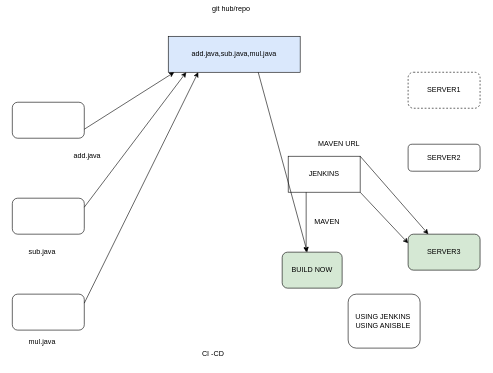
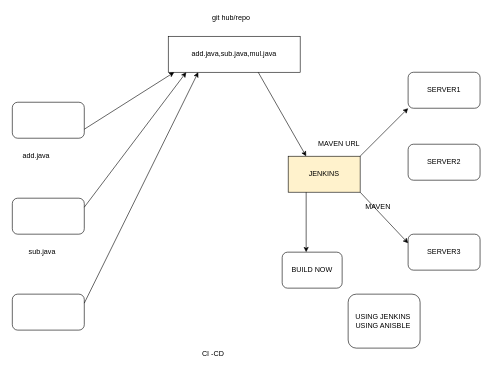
- <mxCell id="21" value="git hub/repo" style="text;html=1;strokeColor=none;fillColor=none;align=center;verticalAlign=middle;whiteSpace=wrap;rounded=0;" vertex="1" parent="1"><mxGeometry x="350" y="5" width="70" height="20" as="geometry" /></mxCell>
+ <mxCell id="21" value="git hub/repo" style="text;html=1;strokeColor=none;fillColor=none;align=center;verticalAlign=middle;whiteSpace=wrap;rounded=0;" vertex="1" parent="1"><mxGeometry x="350" y="20" width="70" height="20" as="geometry" /></mxCell>
- <mxCell id="5" value="add.java,sub.java,mul.java" style="rounded=0;whiteSpace=wrap;html=1;fillColor=#dae8fc;" vertex="1" parent="1"><mxGeometry x="280" y="60" width="220" height="60" as="geometry" /></mxCell>
+ <mxCell id="5" value="add.java,sub.java,mul.java" style="rounded=0;whiteSpace=wrap;html=1;" vertex="1" parent="1"><mxGeometry x="280" y="60" width="220" height="60" as="geometry" /></mxCell>
- <mxCell id="12" value="SERVER1" style="rounded=1;whiteSpace=wrap;html=1;dashed=1;" vertex="1" parent="1"><mxGeometry x="680" y="120" width="120" height="60" as="geometry" /></mxCell>
+ <mxCell id="12" value="SERVER1" style="rounded=1;whiteSpace=wrap;html=1;" vertex="1" parent="1"><mxGeometry x="680" y="120" width="120" height="60" as="geometry" /></mxCell>
- <mxCell id="18" value="add.java" style="text;html=1;strokeColor=none;fillColor=none;align=center;verticalAlign=middle;whiteSpace=wrap;rounded=0;" vertex="1" parent="1"><mxGeometry x="125" y="250" width="40" height="20" as="geometry" /></mxCell>
+ <mxCell id="18" value="add.java" style="text;html=1;strokeColor=none;fillColor=none;align=center;verticalAlign=middle;whiteSpace=wrap;rounded=0;" vertex="1" parent="1"><mxGeometry x="40" y="250" width="40" height="20" as="geometry" /></mxCell>
- <mxCell id="10" value="" style="endArrow=classic;html=1;exitX=0.682;exitY=1;exitDx=0;exitDy=0;exitPerimeter=0;" edge="1" parent="1" source="5" target="23"><mxGeometry width="50" height="50" relative="1" as="geometry"><mxPoint x="420" y="170" as="sourcePoint" /><mxPoint x="470" y="120" as="targetPoint" /></mxGeometry></mxCell>
+ <mxCell id="10" value="" style="endArrow=classic;html=1;exitX=0.682;exitY=1;exitDx=0;exitDy=0;exitPerimeter=0;entryX=0.25;entryY=0;entryDx=0;entryDy=0;" edge="1" parent="1" source="5" target="9"><mxGeometry width="50" height="50" relative="1" as="geometry"><mxPoint x="420" y="170" as="sourcePoint" /><mxPoint x="470" y="120" as="targetPoint" /></mxGeometry></mxCell>
- <mxCell id="13" value="SERVER2" style="rounded=1;whiteSpace=wrap;html=1;" vertex="1" parent="1"><mxGeometry x="680" y="240" width="120" height="45" as="geometry" /></mxCell>
+ <mxCell id="13" value="SERVER2" style="rounded=1;whiteSpace=wrap;html=1;" vertex="1" parent="1"><mxGeometry x="680" y="240" width="120" height="60" as="geometry" /></mxCell>
- <mxCell id="9" value="JENKINS" style="rounded=0;whiteSpace=wrap;html=1;" vertex="1" parent="1"><mxGeometry x="480" y="260" width="120" height="60" as="geometry" /></mxCell>
+ <mxCell id="9" value="JENKINS" style="rounded=0;whiteSpace=wrap;html=1;fillColor=#fff2cc;" vertex="1" parent="1"><mxGeometry x="480" y="260" width="120" height="60" as="geometry" /></mxCell>
- <mxCell id="16" value="" style="endArrow=classic;html=1;exitX=1;exitY=0;exitDx=0;exitDy=0;" edge="1" parent="1" source="9" target="14"><mxGeometry width="50" height="50" relative="1" as="geometry"><mxPoint x="590" y="290" as="sourcePoint" /><mxPoint x="640" y="240" as="targetPoint" /></mxGeometry></mxCell>
+ <mxCell id="16" value="" style="endArrow=classic;html=1;exitX=1;exitY=0;exitDx=0;exitDy=0;entryX=0;entryY=1;entryDx=0;entryDy=0;" edge="1" parent="1" source="9" target="12"><mxGeometry width="50" height="50" relative="1" as="geometry"><mxPoint x="590" y="290" as="sourcePoint" /><mxPoint x="640" y="240" as="targetPoint" /></mxGeometry></mxCell>
- <mxCell id="15" value="MAVEN" style="text;html=1;strokeColor=none;fillColor=none;align=center;verticalAlign=middle;whiteSpace=wrap;rounded=0;" vertex="1" parent="1"><mxGeometry x="510" y="360" width="70" height="20" as="geometry" /></mxCell>
+ <mxCell id="15" value="MAVEN" style="text;html=1;strokeColor=none;fillColor=none;align=center;verticalAlign=middle;whiteSpace=wrap;rounded=0;" vertex="1" parent="1"><mxGeometry x="595" y="335" width="70" height="20" as="geometry" /></mxCell>
- <mxCell id="14" value="SERVER3" style="rounded=1;whiteSpace=wrap;html=1;fillColor=#d5e8d4;" vertex="1" parent="1"><mxGeometry x="680" y="390" width="120" height="60" as="geometry" /></mxCell>
+ <mxCell id="14" value="SERVER3" style="rounded=1;whiteSpace=wrap;html=1;" vertex="1" parent="1"><mxGeometry x="680" y="390" width="120" height="60" as="geometry" /></mxCell>
- <mxCell id="23" value="BUILD NOW" style="rounded=1;whiteSpace=wrap;html=1;fillColor=#d5e8d4;" vertex="1" parent="1"><mxGeometry x="470" y="420" width="100" height="60" as="geometry" /></mxCell>
+ <mxCell id="23" value="BUILD NOW" style="rounded=1;whiteSpace=wrap;html=1;" vertex="1" parent="1"><mxGeometry x="470" y="420" width="100" height="60" as="geometry" /></mxCell>
- <mxCell id="20" value="mul.java" style="text;html=1;strokeColor=none;fillColor=none;align=center;verticalAlign=middle;whiteSpace=wrap;rounded=0;" vertex="1" parent="1"><mxGeometry x="50" y="560" width="40" height="20" as="geometry" /></mxCell>
